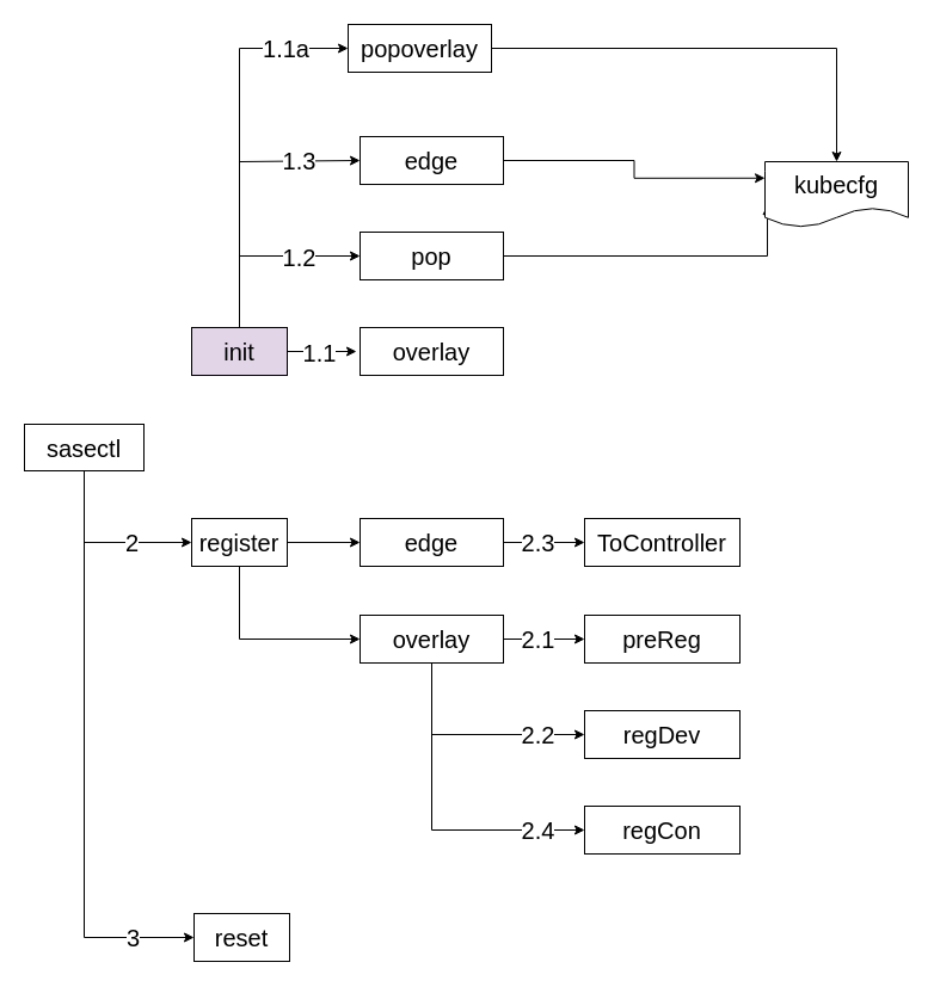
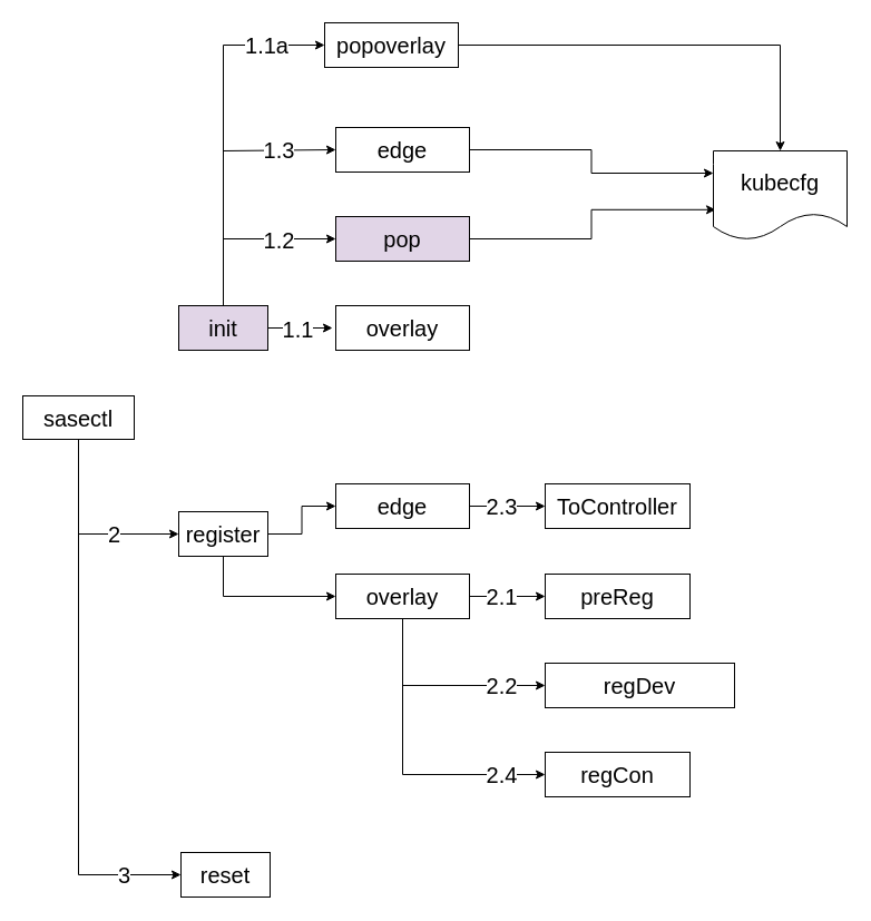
- <mxCell id="31" value="kubecfg" style="shape=document;whiteSpace=wrap;html=1;boundedLbl=1;fontSize=20;" vertex="1" parent="1"><mxGeometry x="640" y="135" width="120" height="55" as="geometry" /></mxCell>
+ <mxCell id="31" value="kubecfg" style="shape=document;whiteSpace=wrap;html=1;boundedLbl=1;fontSize=20;" vertex="1" parent="1"><mxGeometry x="640" y="135" width="120" height="80" as="geometry" /></mxCell>
- <mxCell id="16" value="pop" style="rounded=0;whiteSpace=wrap;html=1;fontSize=20;" vertex="1" parent="1"><mxGeometry x="301" y="194" width="120" height="40" as="geometry" /></mxCell>
+ <mxCell id="16" value="pop" style="rounded=0;whiteSpace=wrap;html=1;fontSize=20;fillColor=#e1d5e7;" vertex="1" parent="1"><mxGeometry x="301" y="194" width="120" height="40" as="geometry" /></mxCell>
- <mxCell id="8" value="register" style="rounded=0;whiteSpace=wrap;html=1;fontSize=20;" vertex="1" parent="1"><mxGeometry x="160" y="434" width="80" height="40" as="geometry" /></mxCell>
+ <mxCell id="8" value="register" style="rounded=0;whiteSpace=wrap;html=1;fontSize=20;" vertex="1" parent="1"><mxGeometry x="160" y="459" width="80" height="40" as="geometry" /></mxCell>
- <mxCell id="29" value="regDev" style="rounded=0;whiteSpace=wrap;html=1;fontSize=20;" vertex="1" parent="1"><mxGeometry x="489" y="595" width="130" height="40" as="geometry" /></mxCell>
+ <mxCell id="29" value="regDev" style="rounded=0;whiteSpace=wrap;html=1;fontSize=20;" vertex="1" parent="1"><mxGeometry x="489" y="595" width="170" height="40" as="geometry" /></mxCell>
